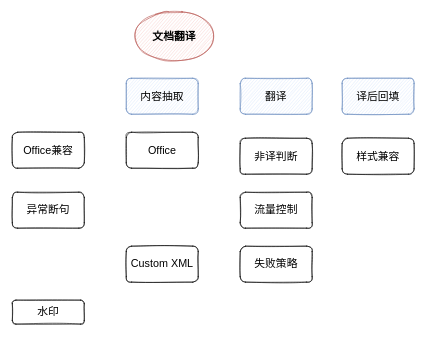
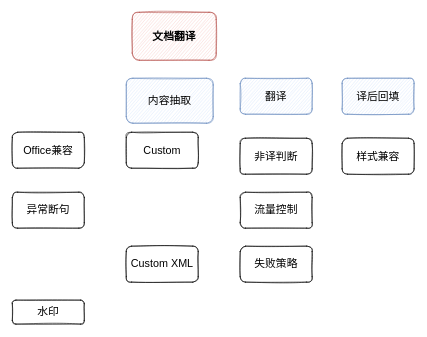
- <mxCell id="2" value="文档翻译" style="ellipse;whiteSpace=wrap;html=1;shadow=0;sketch=1;fontStyle=1;labelBorderColor=none;fontSize=18;fillColor=#f8cecc;strokeColor=#b85450;" vertex="1" parent="1"><mxGeometry x="220" y="20" width="140" height="80" as="geometry" /></mxCell>
+ <mxCell id="2" value="文档翻译" style="rounded=1;whiteSpace=wrap;html=1;shadow=0;sketch=1;fontStyle=1;labelBorderColor=none;fontSize=18;fillColor=#f8cecc;strokeColor=#b85450;" vertex="1" parent="1"><mxGeometry x="220" y="20" width="140" height="80" as="geometry" /></mxCell>
- <mxCell id="4" value="内容抽取" style="rounded=1;whiteSpace=wrap;html=1;shadow=0;labelBorderColor=none;sketch=1;fontSize=18;fillColor=#dae8fc;strokeColor=#6c8ebf;" vertex="1" parent="1"><mxGeometry x="210" y="130" width="120" height="60" as="geometry" /></mxCell>
+ <mxCell id="4" value="内容抽取" style="rounded=1;whiteSpace=wrap;html=1;shadow=0;labelBorderColor=none;sketch=1;fontSize=18;fillColor=#dae8fc;strokeColor=#6c8ebf;" vertex="1" parent="1"><mxGeometry x="210" y="130" width="145" height="75" as="geometry" /></mxCell>
- <mxCell id="6" value="Office" style="rounded=1;whiteSpace=wrap;html=1;shadow=0;labelBorderColor=none;sketch=1;fontSize=18;fontColor=#000000;gradientColor=none;" vertex="1" parent="1"><mxGeometry x="210" y="220" width="120" height="60" as="geometry" /></mxCell>
+ <mxCell id="6" value="Custom" style="rounded=1;whiteSpace=wrap;html=1;shadow=0;labelBorderColor=none;sketch=1;fontSize=18;fontColor=#000000;gradientColor=none;" vertex="1" parent="1"><mxGeometry x="210" y="220" width="120" height="60" as="geometry" /></mxCell>
